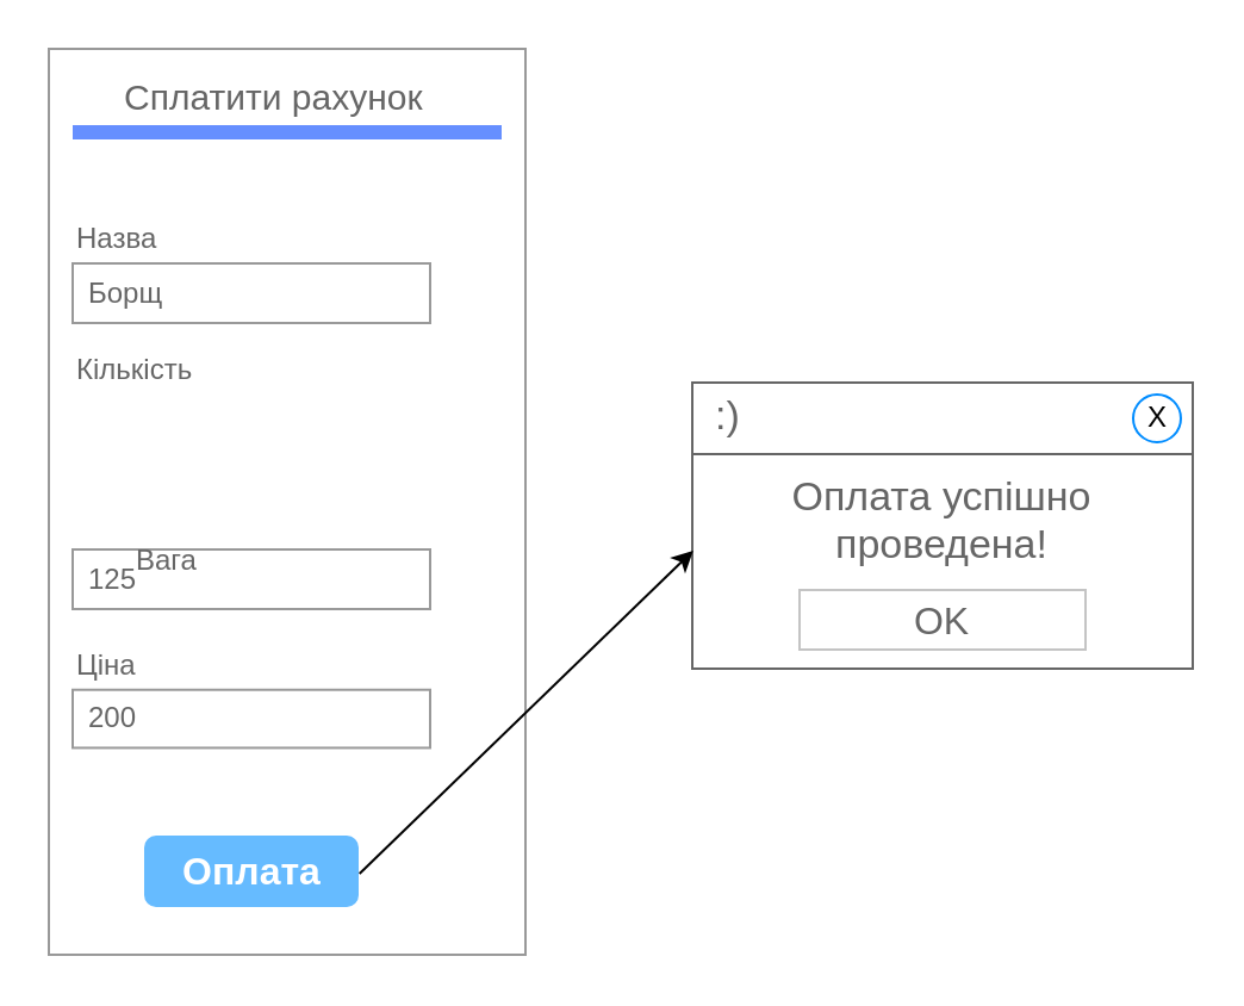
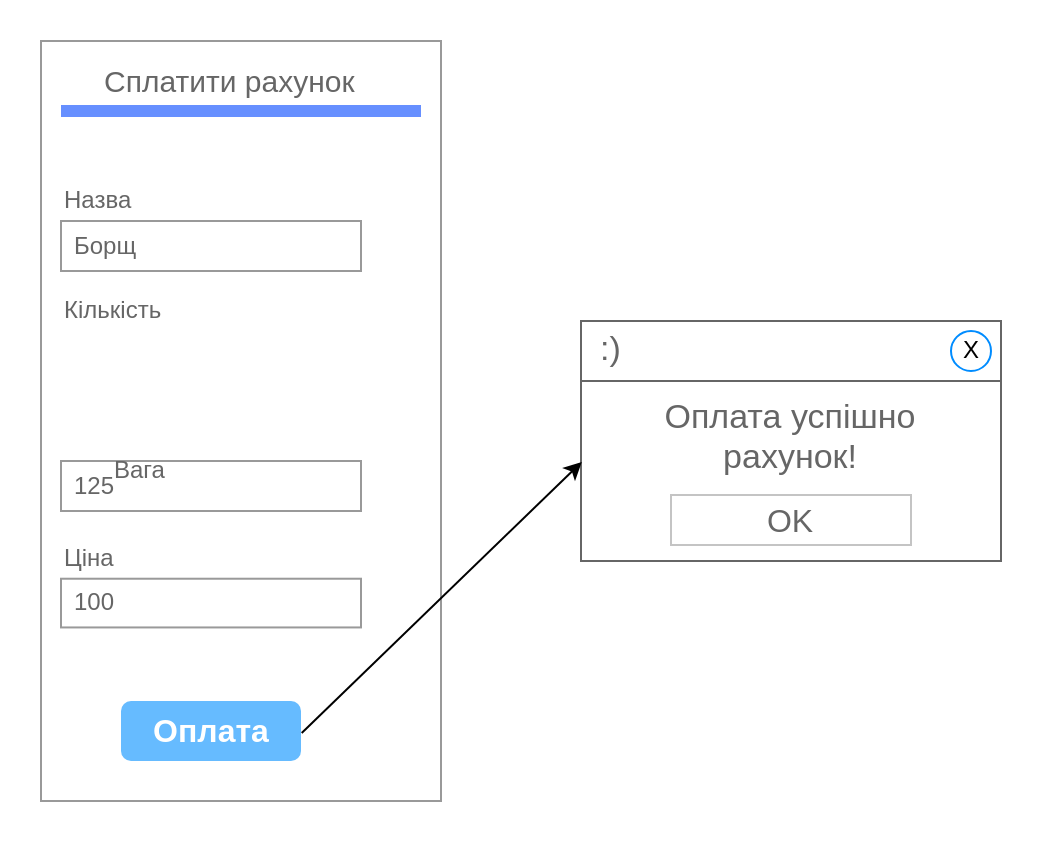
- <mxCell id="15" value="Оплата успішно&lt;br&gt;проведена!" style="strokeWidth=1;shadow=0;dashed=0;align=center;html=1;shape=mxgraph.mockup.containers.rrect;rSize=0;strokeColor=#666666;fontColor=#666666;fontSize=17;verticalAlign=top;whiteSpace=wrap;fillColor=#ffffff;spacingTop=32;" parent="1" vertex="1"><mxGeometry x="290" y="160" width="210" height="120" as="geometry" /></mxCell>
+ <mxCell id="15" value="Оплата успішно&lt;br&gt;рахунок!" style="strokeWidth=1;shadow=0;dashed=0;align=center;html=1;shape=mxgraph.mockup.containers.rrect;rSize=0;strokeColor=#666666;fontColor=#666666;fontSize=17;verticalAlign=top;whiteSpace=wrap;fillColor=#ffffff;spacingTop=32;" parent="1" vertex="1"><mxGeometry x="290" y="160" width="210" height="120" as="geometry" /></mxCell>
- <mxCell id="12" value="200" style="strokeWidth=1;shadow=0;dashed=0;align=center;html=1;shape=mxgraph.mockup.forms.rrect;rSize=0;strokeColor=#999999;fontColor=#666666;align=left;spacingLeft=5;resizeWidth=1;" parent="10" vertex="1"><mxGeometry y="19.486" width="150" height="24.359" as="geometry" /></mxCell>
+ <mxCell id="12" value="100" style="strokeWidth=1;shadow=0;dashed=0;align=center;html=1;shape=mxgraph.mockup.forms.rrect;rSize=0;strokeColor=#999999;fontColor=#666666;align=left;spacingLeft=5;resizeWidth=1;" parent="10" vertex="1"><mxGeometry y="19.486" width="150" height="24.359" as="geometry" /></mxCell>
